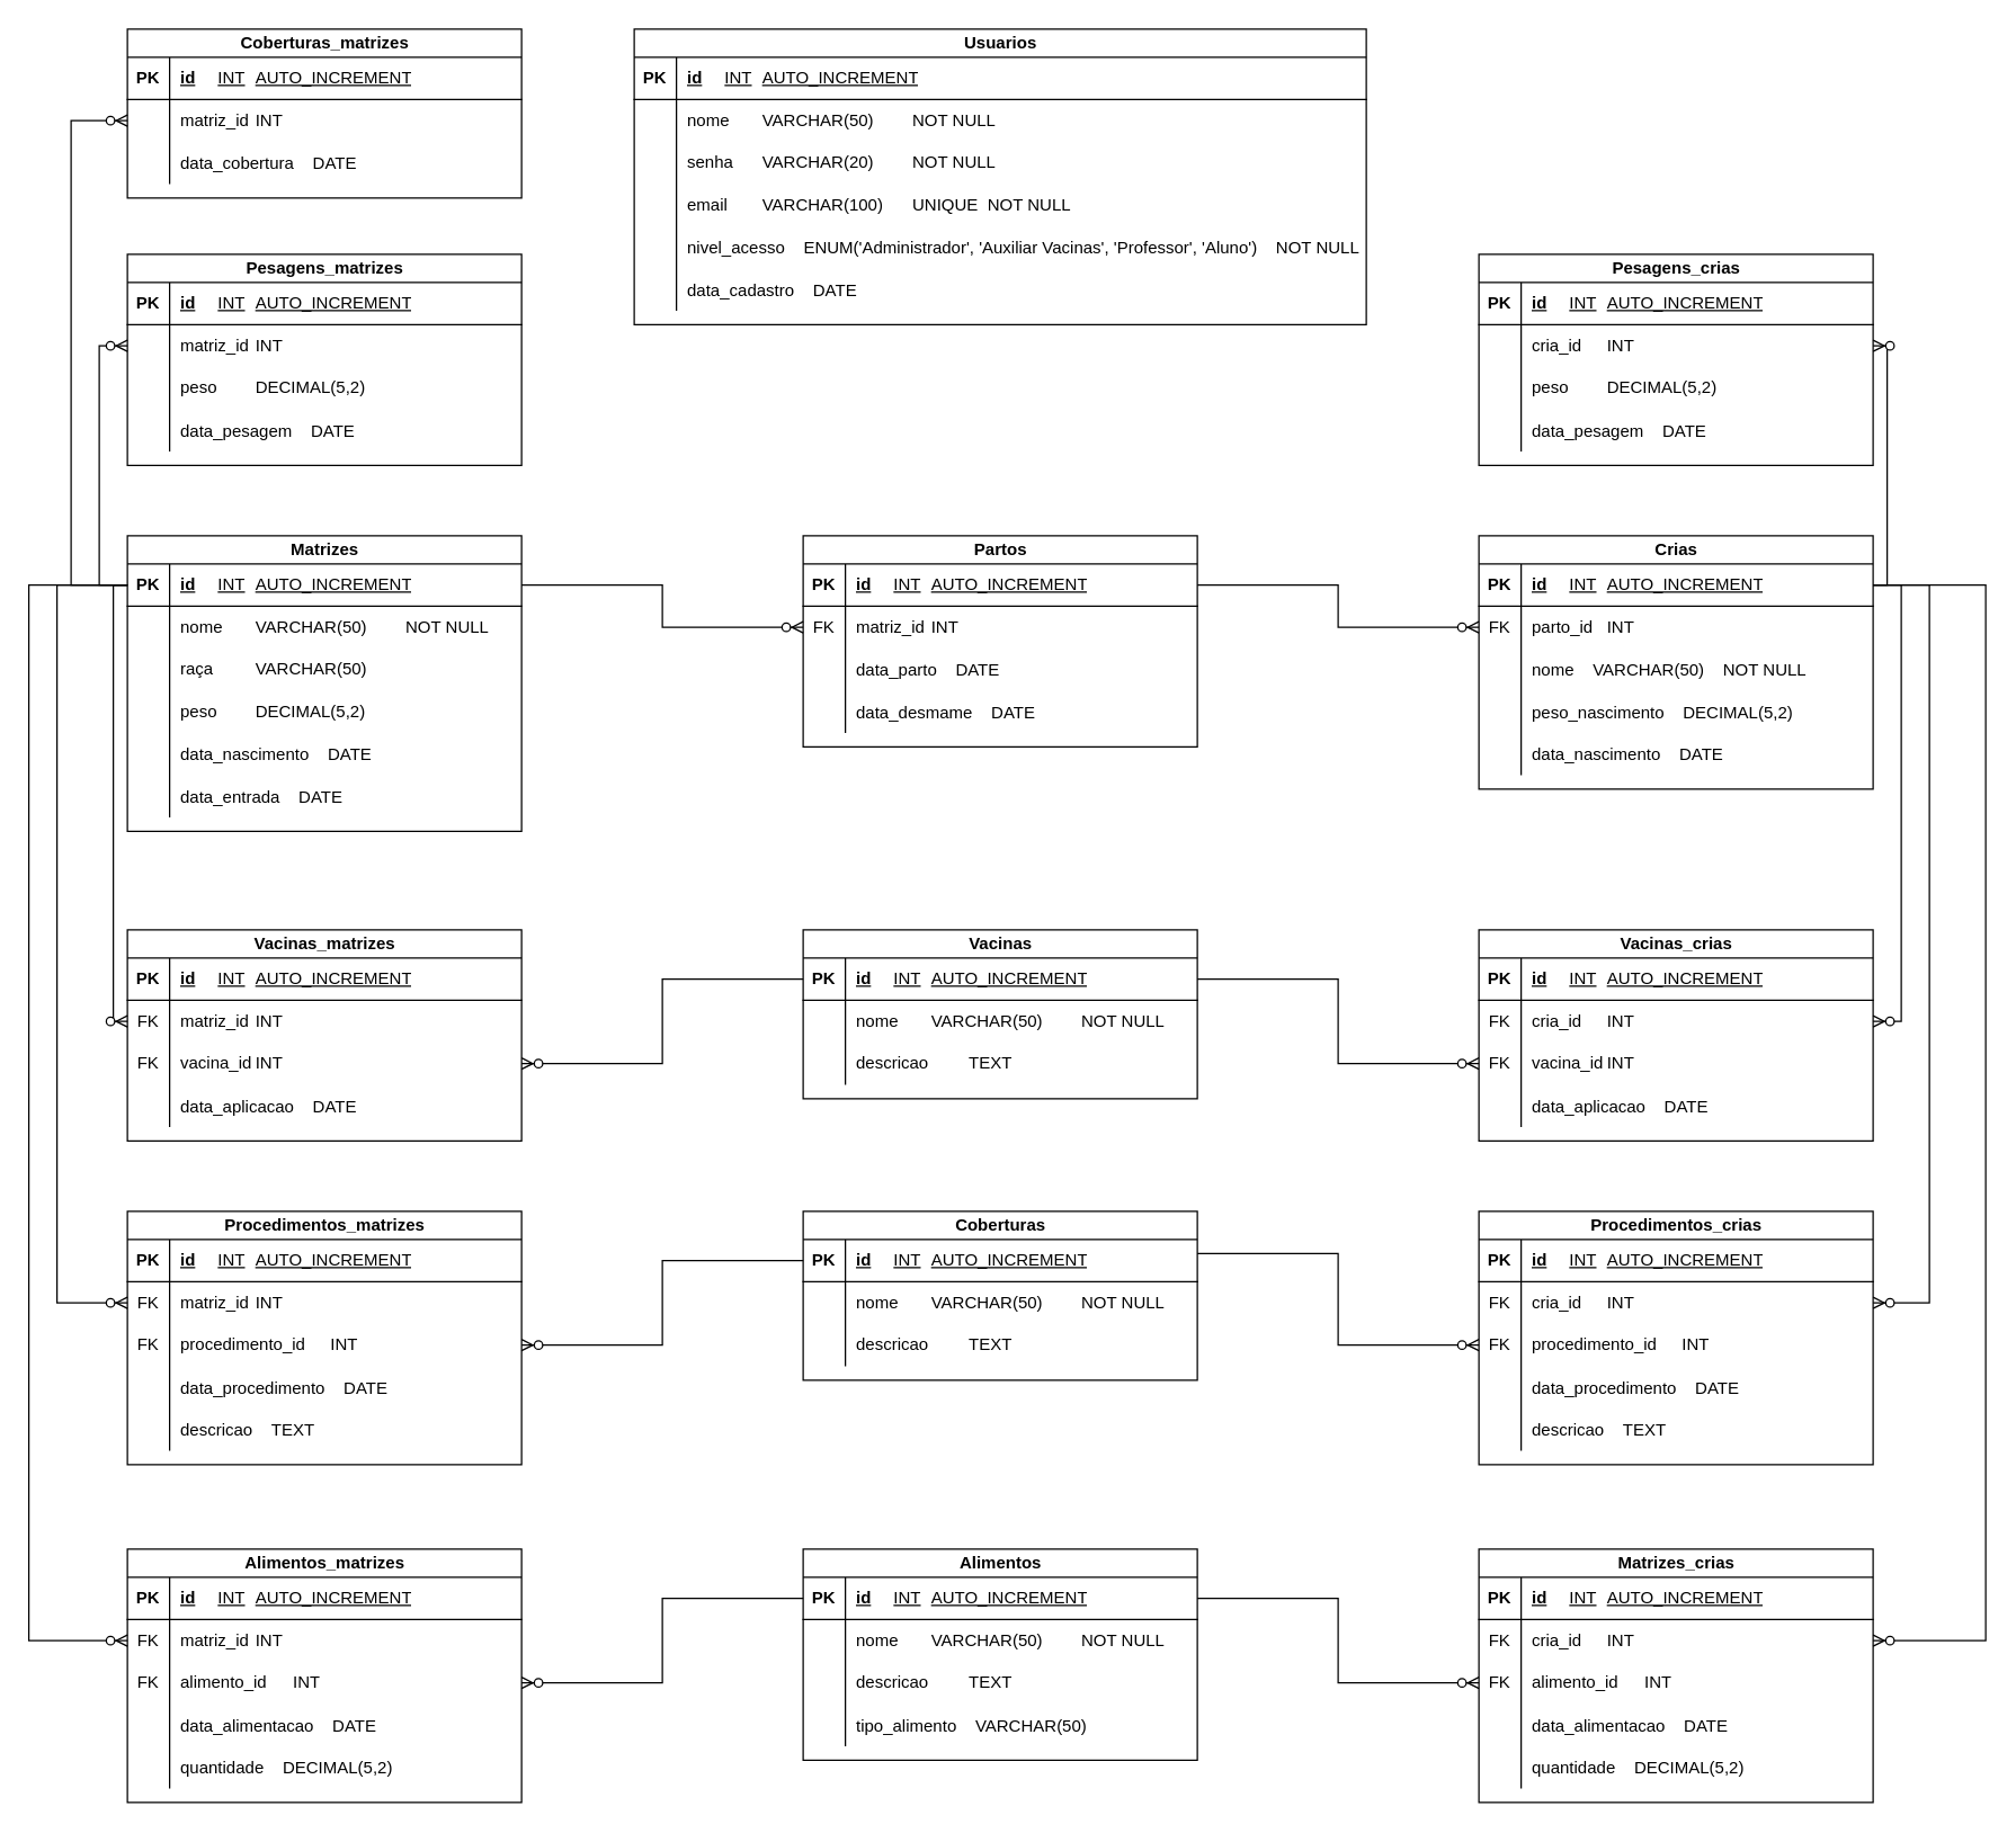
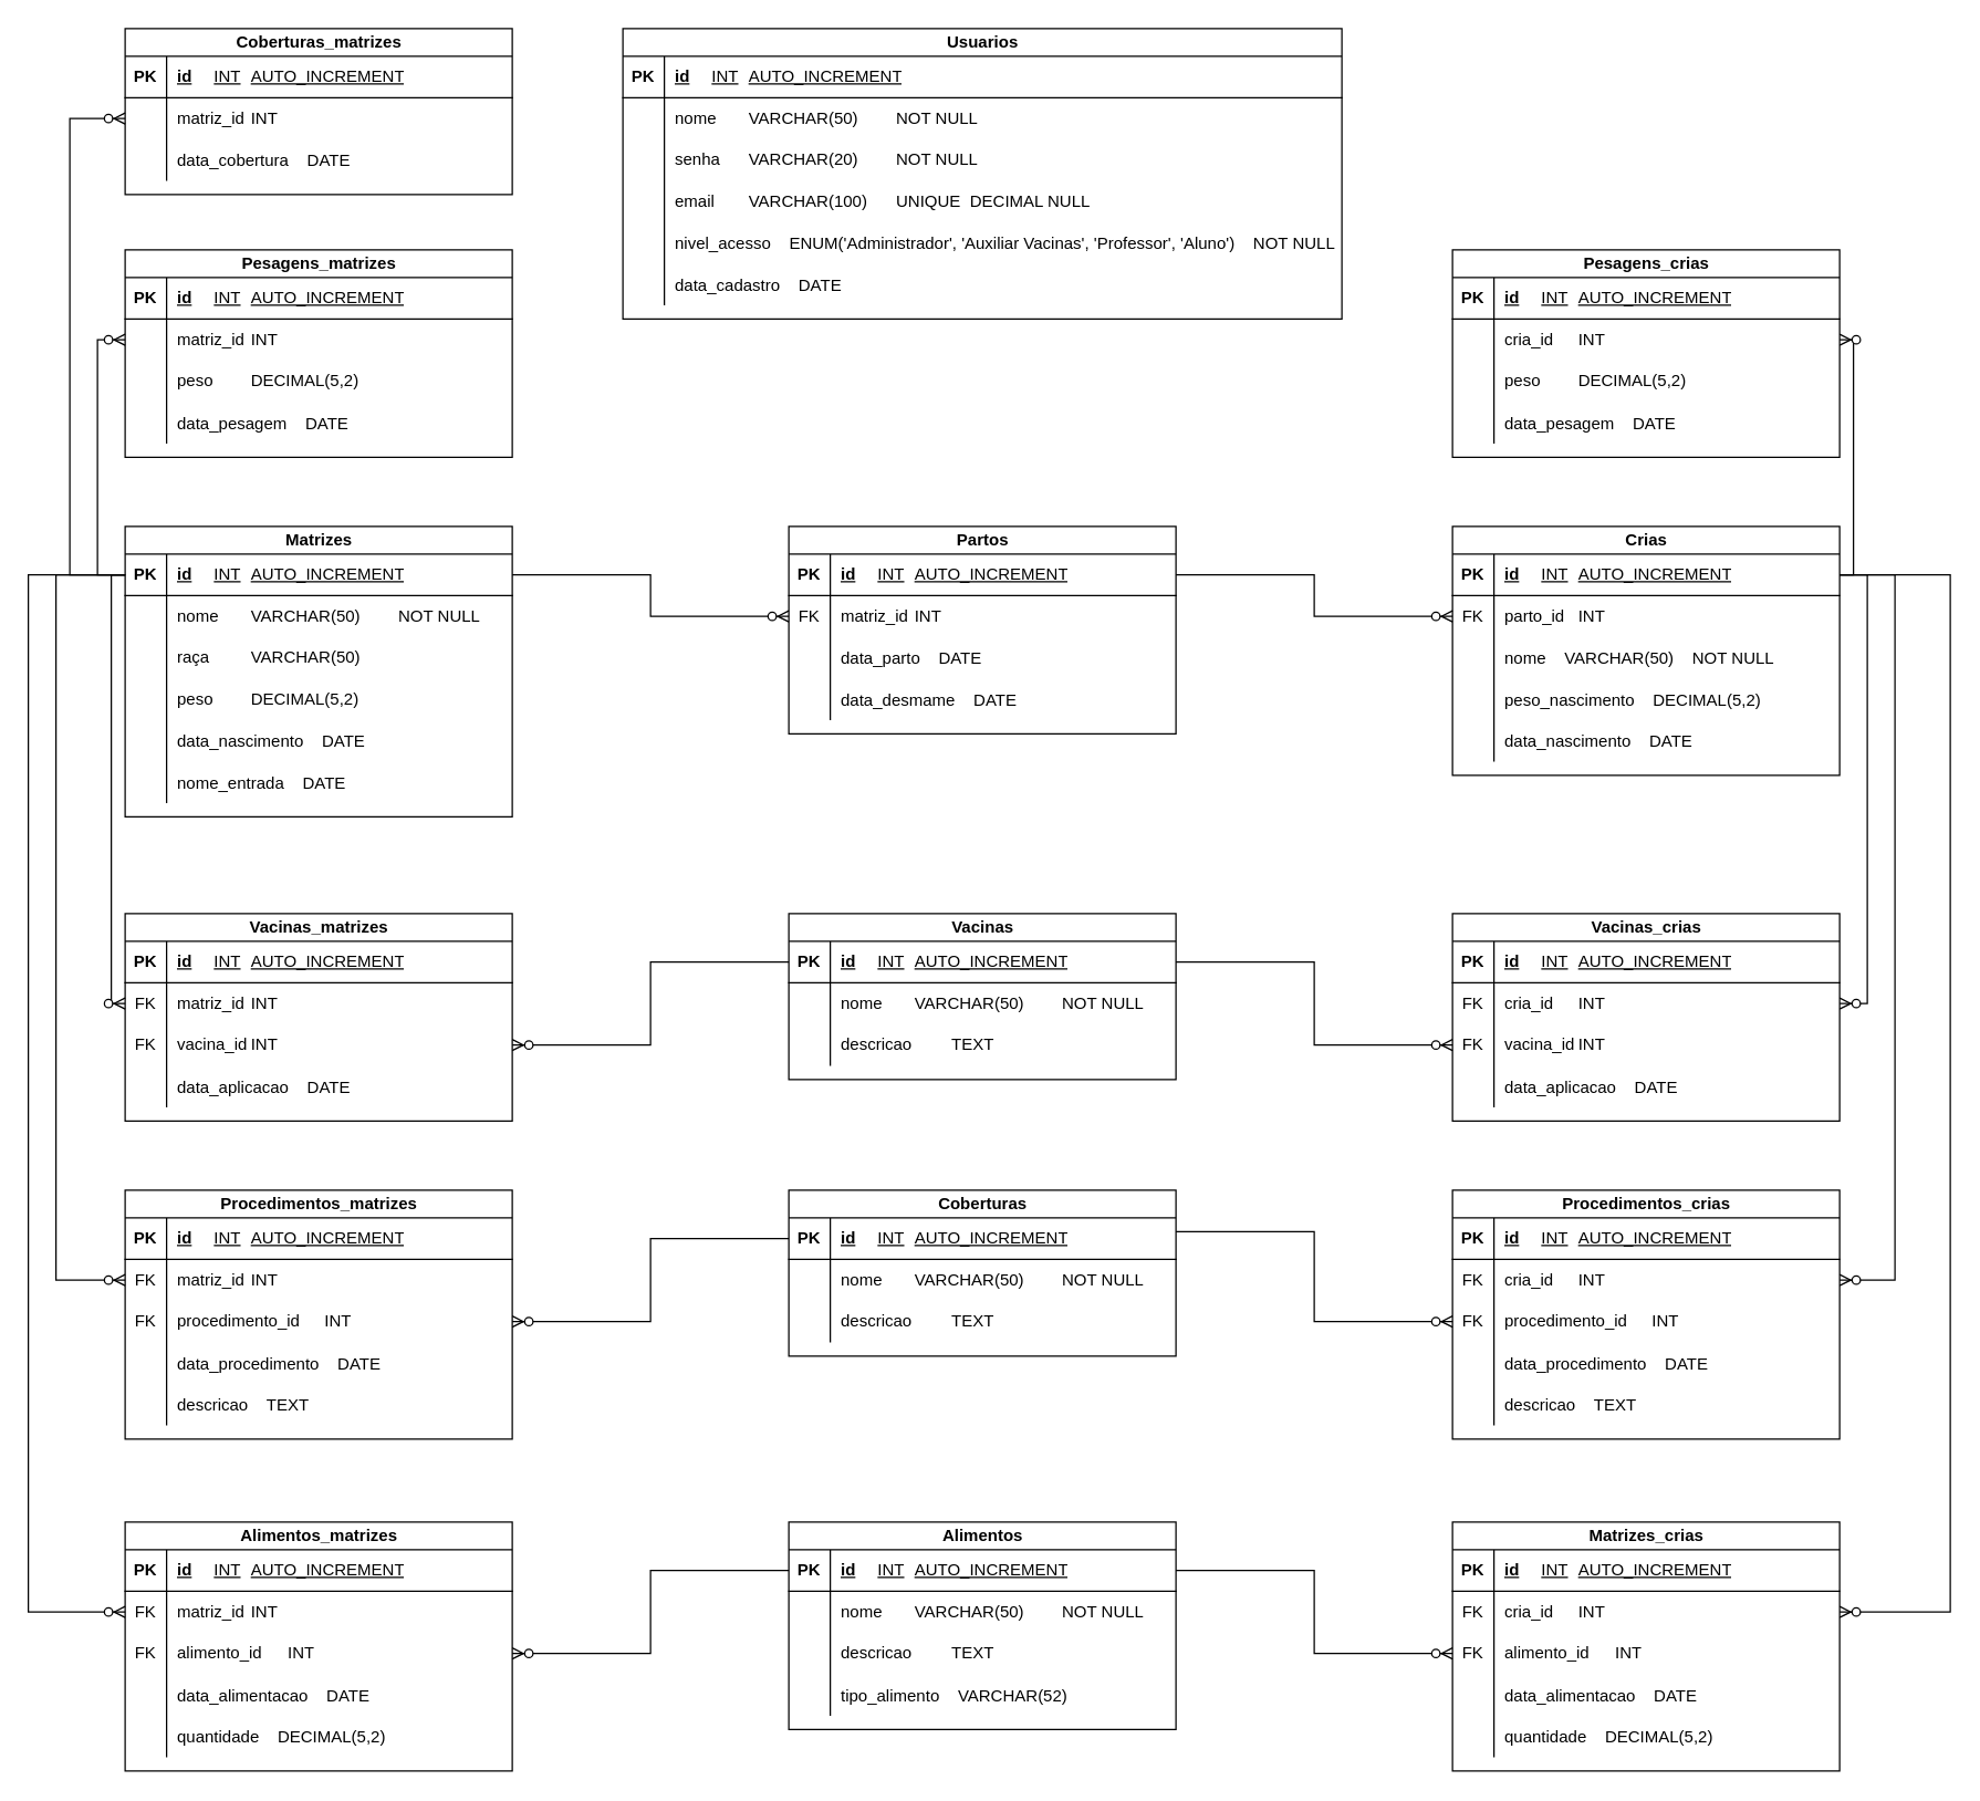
- <mxCell id="14" value="email&lt;span style=&quot;white-space: pre;&quot;&gt;&#09;&lt;/span&gt;VARCHAR(100)&lt;span style=&quot;white-space: pre;&quot;&gt;&#09;&lt;/span&gt;UNIQUE&lt;span style=&quot;white-space: pre;&quot;&gt;&#09;&lt;/span&gt;NOT NULL" style="shape=partialRectangle;connectable=0;fillColor=none;top=0;left=0;bottom=0;right=0;align=left;spacingLeft=6;overflow=hidden;whiteSpace=wrap;html=1;" parent="12" vertex="1"><mxGeometry x="30" width="490" height="30" as="geometry"><mxRectangle width="490" height="30" as="alternateBounds" /></mxGeometry></mxCell>
+ <mxCell id="14" value="email&lt;span style=&quot;white-space: pre;&quot;&gt;&#09;&lt;/span&gt;VARCHAR(100)&lt;span style=&quot;white-space: pre;&quot;&gt;&#09;&lt;/span&gt;UNIQUE&lt;span style=&quot;white-space: pre;&quot;&gt;&#09;&lt;/span&gt;DECIMAL NULL" style="shape=partialRectangle;connectable=0;fillColor=none;top=0;left=0;bottom=0;right=0;align=left;spacingLeft=6;overflow=hidden;whiteSpace=wrap;html=1;" parent="12" vertex="1"><mxGeometry x="30" width="490" height="30" as="geometry"><mxRectangle width="490" height="30" as="alternateBounds" /></mxGeometry></mxCell>
- <mxCell id="39" value="data_entrada    DATE" style="shape=partialRectangle;connectable=0;fillColor=none;top=0;left=0;bottom=0;right=0;align=left;spacingLeft=6;overflow=hidden;" parent="37" vertex="1"><mxGeometry x="30" width="250" height="30" as="geometry"><mxRectangle width="250" height="30" as="alternateBounds" /></mxGeometry></mxCell>
+ <mxCell id="39" value="nome_entrada    DATE" style="shape=partialRectangle;connectable=0;fillColor=none;top=0;left=0;bottom=0;right=0;align=left;spacingLeft=6;overflow=hidden;" parent="37" vertex="1"><mxGeometry x="30" width="250" height="30" as="geometry"><mxRectangle width="250" height="30" as="alternateBounds" /></mxGeometry></mxCell>
- <mxCell id="169" value="tipo_alimento    VARCHAR(50)" style="shape=partialRectangle;connectable=0;fillColor=none;top=0;left=0;bottom=0;right=0;align=left;spacingLeft=6;overflow=hidden;" parent="167" vertex="1"><mxGeometry x="30" width="250" height="30" as="geometry"><mxRectangle width="250" height="30" as="alternateBounds" /></mxGeometry></mxCell>
+ <mxCell id="169" value="tipo_alimento    VARCHAR(52)" style="shape=partialRectangle;connectable=0;fillColor=none;top=0;left=0;bottom=0;right=0;align=left;spacingLeft=6;overflow=hidden;" parent="167" vertex="1"><mxGeometry x="30" width="250" height="30" as="geometry"><mxRectangle width="250" height="30" as="alternateBounds" /></mxGeometry></mxCell>
